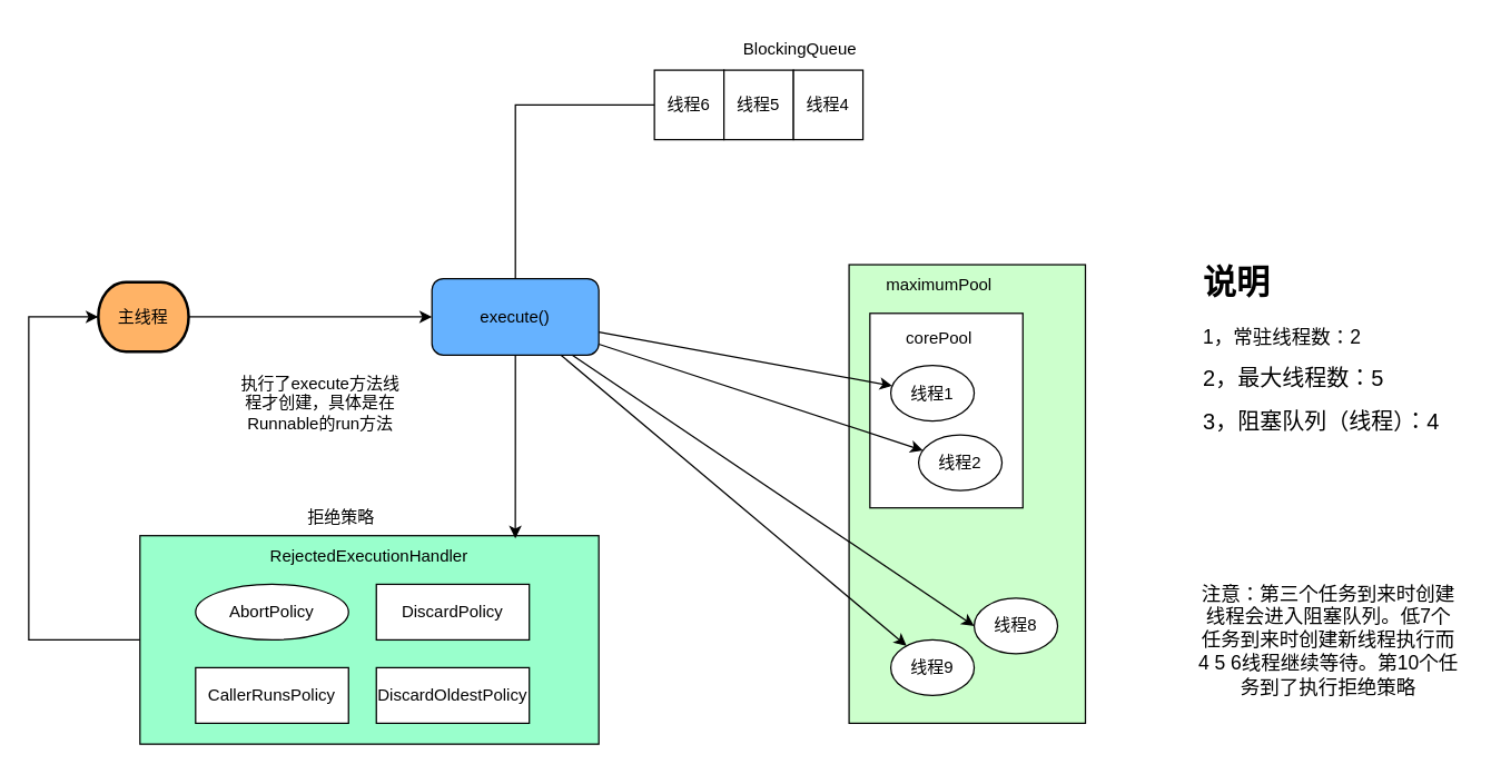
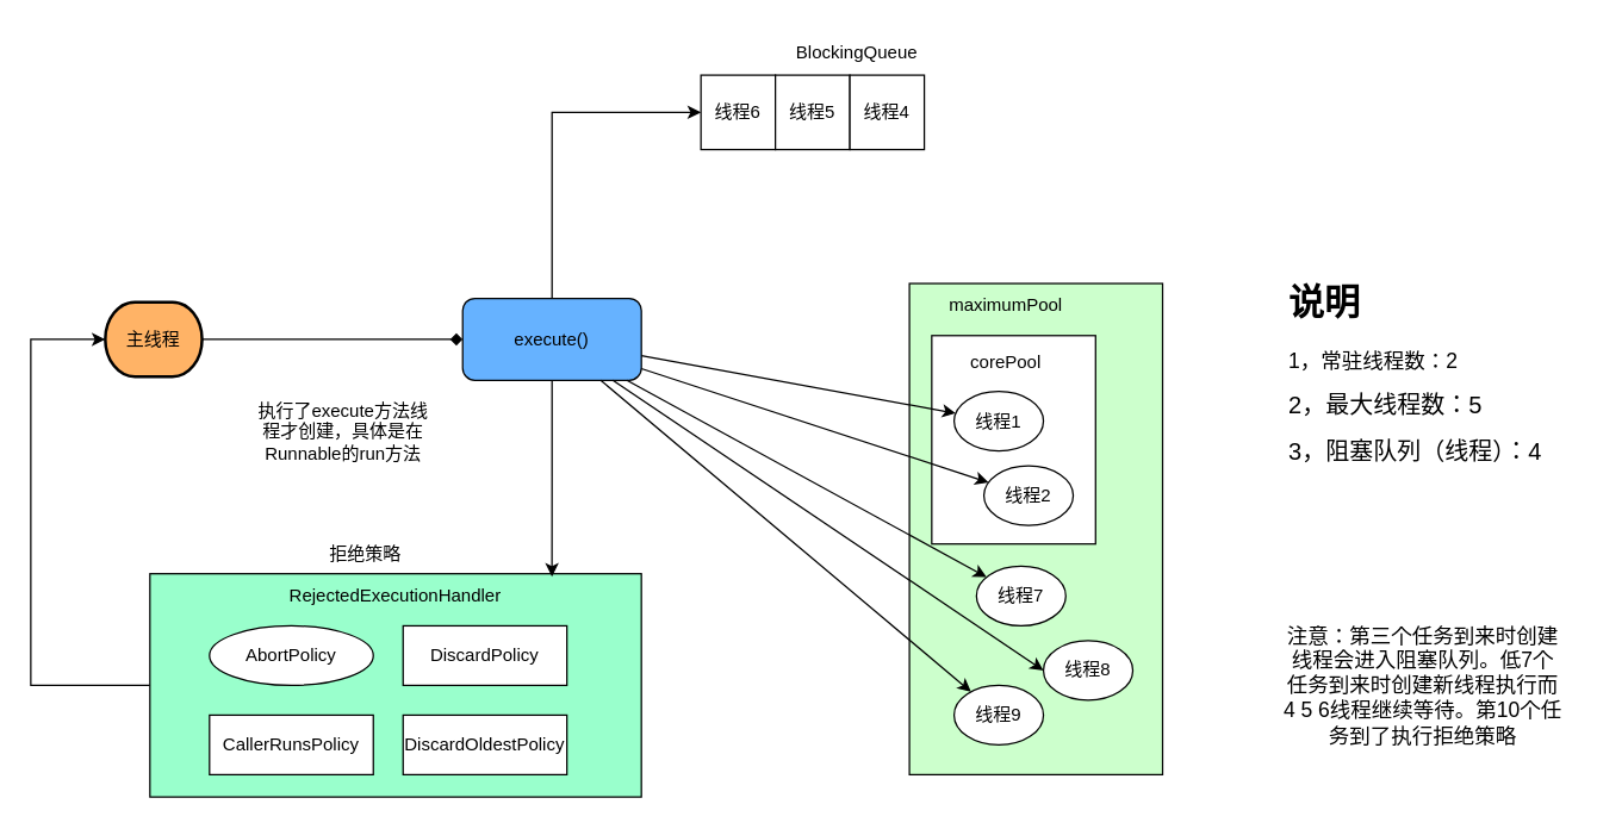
- <mxCell id="4" style="edgeStyle=orthogonalEdgeStyle;rounded=0;orthogonalLoop=1;jettySize=auto;html=1;entryX=0;entryY=0.5;entryDx=0;entryDy=0;endArrow=none;" edge="1" parent="1" source="5" target="22"><mxGeometry relative="1" as="geometry"><Array as="points"><mxPoint x="370" y="75" /></Array></mxGeometry></mxCell>
+ <mxCell id="4" style="edgeStyle=orthogonalEdgeStyle;rounded=0;orthogonalLoop=1;jettySize=auto;html=1;entryX=0;entryY=0.5;entryDx=0;entryDy=0;" edge="1" parent="1" source="5" target="22"><mxGeometry relative="1" as="geometry"><Array as="points"><mxPoint x="370" y="75" /></Array></mxGeometry></mxCell>
- <mxCell id="2" style="edgeStyle=orthogonalEdgeStyle;rounded=0;orthogonalLoop=1;jettySize=auto;html=1;" edge="1" parent="1" source="3" target="5"><mxGeometry relative="1" as="geometry" /></mxCell>
+ <mxCell id="2" style="edgeStyle=orthogonalEdgeStyle;rounded=0;orthogonalLoop=1;jettySize=auto;html=1;endArrow=diamond;" edge="1" parent="1" source="3" target="5"><mxGeometry relative="1" as="geometry" /></mxCell>
+ <mxCell id="29" style="edgeStyle=none;rounded=0;orthogonalLoop=1;jettySize=auto;html=1;" edge="1" parent="1" source="5" target="12"><mxGeometry relative="1" as="geometry" /></mxCell>
+ <mxCell id="12" value="线程7" style="ellipse;whiteSpace=wrap;html=1;" vertex="1" parent="1"><mxGeometry x="655" y="380" width="60" height="40" as="geometry" /></mxCell>
